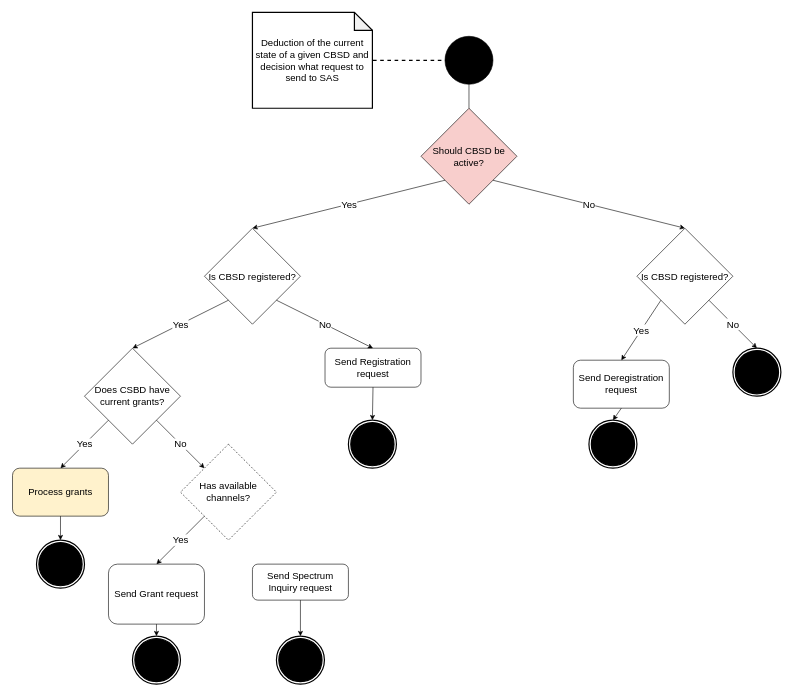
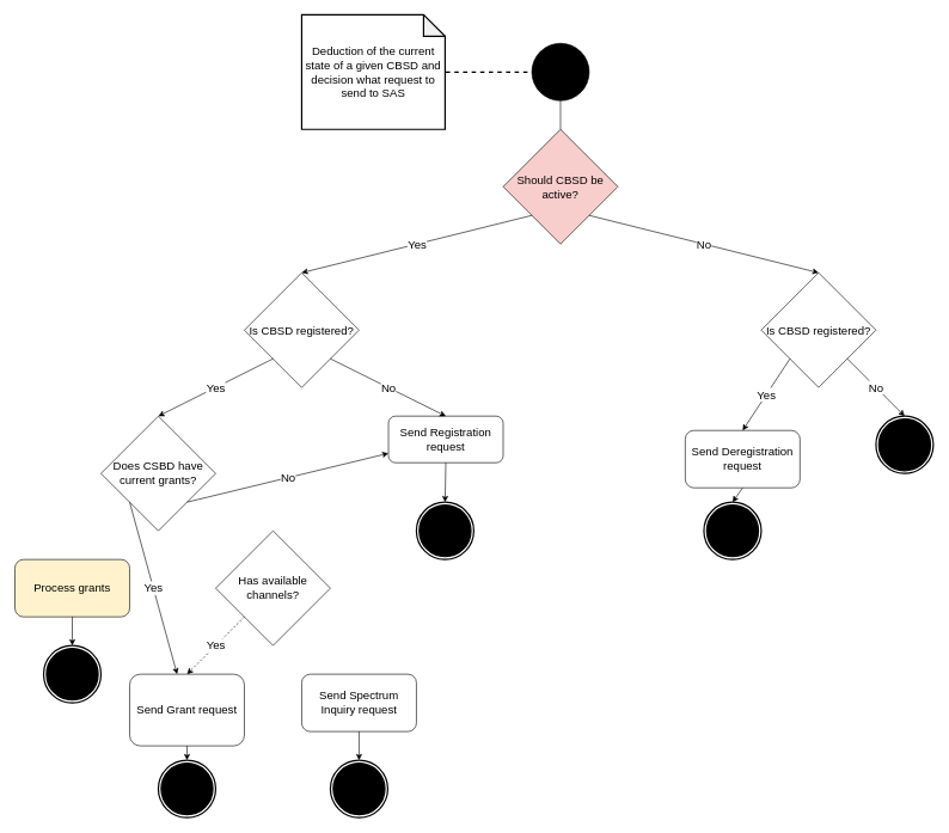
- <mxCell id="16" value="No" style="endArrow=classic;html=1;exitX=1;exitY=1;exitDx=0;exitDy=0;fontSize=16;" edge="1" parent="1" source="13" target="15"><mxGeometry width="50" height="50" relative="1" as="geometry"><mxPoint x="741" y="430" as="sourcePoint" /><mxPoint x="791" y="380" as="targetPoint" /></mxGeometry></mxCell>
+ <mxCell id="16" value="No" style="endArrow=classic;html=1;exitX=1;exitY=1;exitDx=0;exitDy=0;fontSize=16;" edge="1" parent="1" source="13" target="11"><mxGeometry width="50" height="50" relative="1" as="geometry"><mxPoint x="741" y="430" as="sourcePoint" /><mxPoint x="791" y="380" as="targetPoint" /></mxGeometry></mxCell>
- <mxCell id="20" value="Yes" style="endArrow=classic;html=1;exitX=0;exitY=1;exitDx=0;exitDy=0;entryX=0.5;entryY=0;entryDx=0;entryDy=0;fontSize=16;" edge="1" parent="1" source="13" target="21"><mxGeometry width="50" height="50" relative="1" as="geometry"><mxPoint x="741" y="740" as="sourcePoint" /><mxPoint x="241" y="720" as="targetPoint" /></mxGeometry></mxCell>
+ <mxCell id="20" value="Yes" style="endArrow=classic;html=1;exitX=0;exitY=1;exitDx=0;exitDy=0;fontSize=16;" edge="1" parent="1" source="13" target="18"><mxGeometry width="50" height="50" relative="1" as="geometry"><mxPoint x="741" y="740" as="sourcePoint" /><mxPoint x="241" y="720" as="targetPoint" /></mxGeometry></mxCell>
- <mxCell id="15" value="&lt;font style=&quot;font-size: 16px&quot;&gt;Has available channels?&lt;/font&gt;" style="rhombus;whiteSpace=wrap;html=1;fillColor=#FFFFFF;dashed=1;" vertex="1" parent="1"><mxGeometry x="300" y="740" width="160" height="160" as="geometry" /></mxCell>
+ <mxCell id="15" value="&lt;font style=&quot;font-size: 16px&quot;&gt;Has available channels?&lt;/font&gt;" style="rhombus;whiteSpace=wrap;html=1;fillColor=#FFFFFF;" vertex="1" parent="1"><mxGeometry x="300" y="740" width="160" height="160" as="geometry" /></mxCell>
- <mxCell id="19" value="Yes" style="endArrow=classic;html=1;exitX=0;exitY=1;exitDx=0;exitDy=0;entryX=0.5;entryY=0;entryDx=0;entryDy=0;fontSize=16;" edge="1" parent="1" source="15" target="18"><mxGeometry width="50" height="50" relative="1" as="geometry"><mxPoint x="741" y="790" as="sourcePoint" /><mxPoint x="391" y="850" as="targetPoint" /></mxGeometry></mxCell>
+ <mxCell id="19" value="Yes" style="endArrow=classic;html=1;exitX=0;exitY=1;exitDx=0;exitDy=0;entryX=0.5;entryY=0;entryDx=0;entryDy=0;fontSize=16;dashed=1;" edge="1" parent="1" source="15" target="18"><mxGeometry width="50" height="50" relative="1" as="geometry"><mxPoint x="741" y="790" as="sourcePoint" /><mxPoint x="391" y="850" as="targetPoint" /></mxGeometry></mxCell>
- <mxCell id="17" value="&lt;font style=&quot;font-size: 16px&quot;&gt;Send Spectrum Inquiry request&lt;/font&gt;" style="rounded=1;whiteSpace=wrap;html=1;fillColor=#FFFFFF;" vertex="1" parent="1"><mxGeometry x="420" y="940" width="160" height="60" as="geometry" /></mxCell>
+ <mxCell id="17" value="&lt;font style=&quot;font-size: 16px&quot;&gt;Send Spectrum Inquiry request&lt;/font&gt;" style="rounded=1;whiteSpace=wrap;html=1;fillColor=#FFFFFF;" vertex="1" parent="1"><mxGeometry x="420" y="940" width="160" height="80" as="geometry" /></mxCell>
